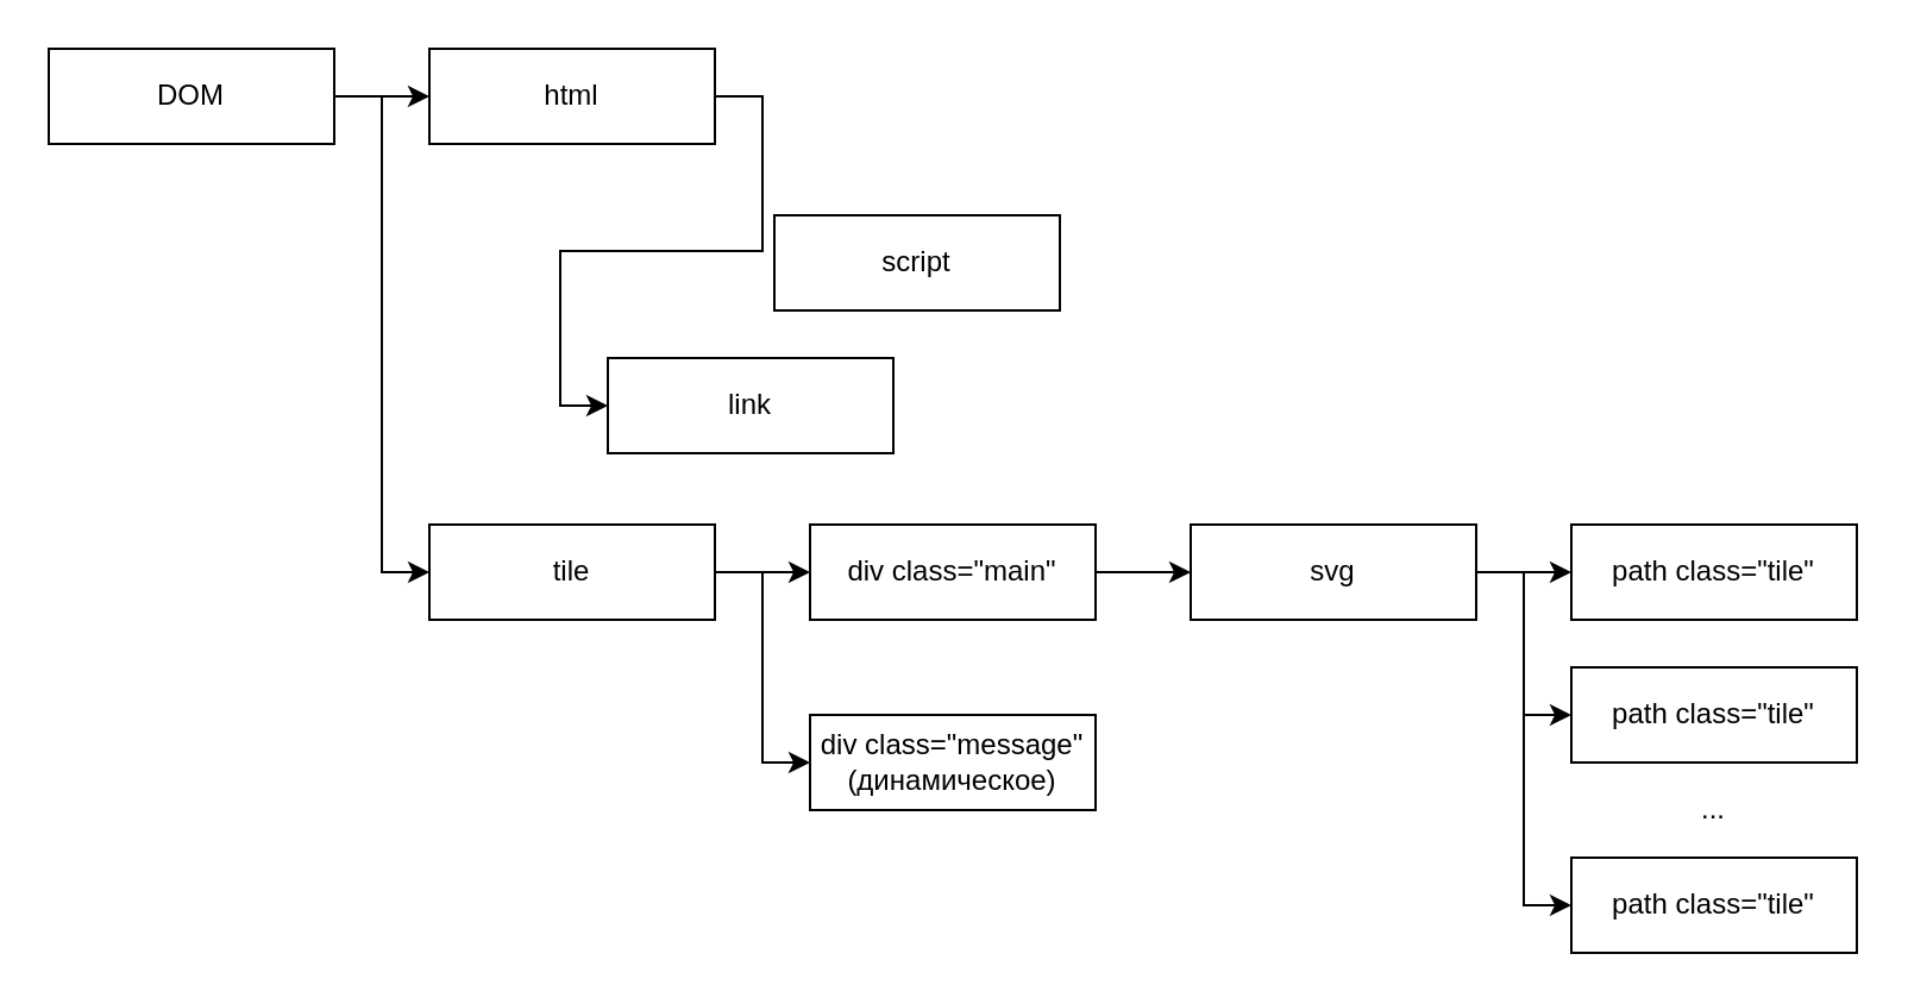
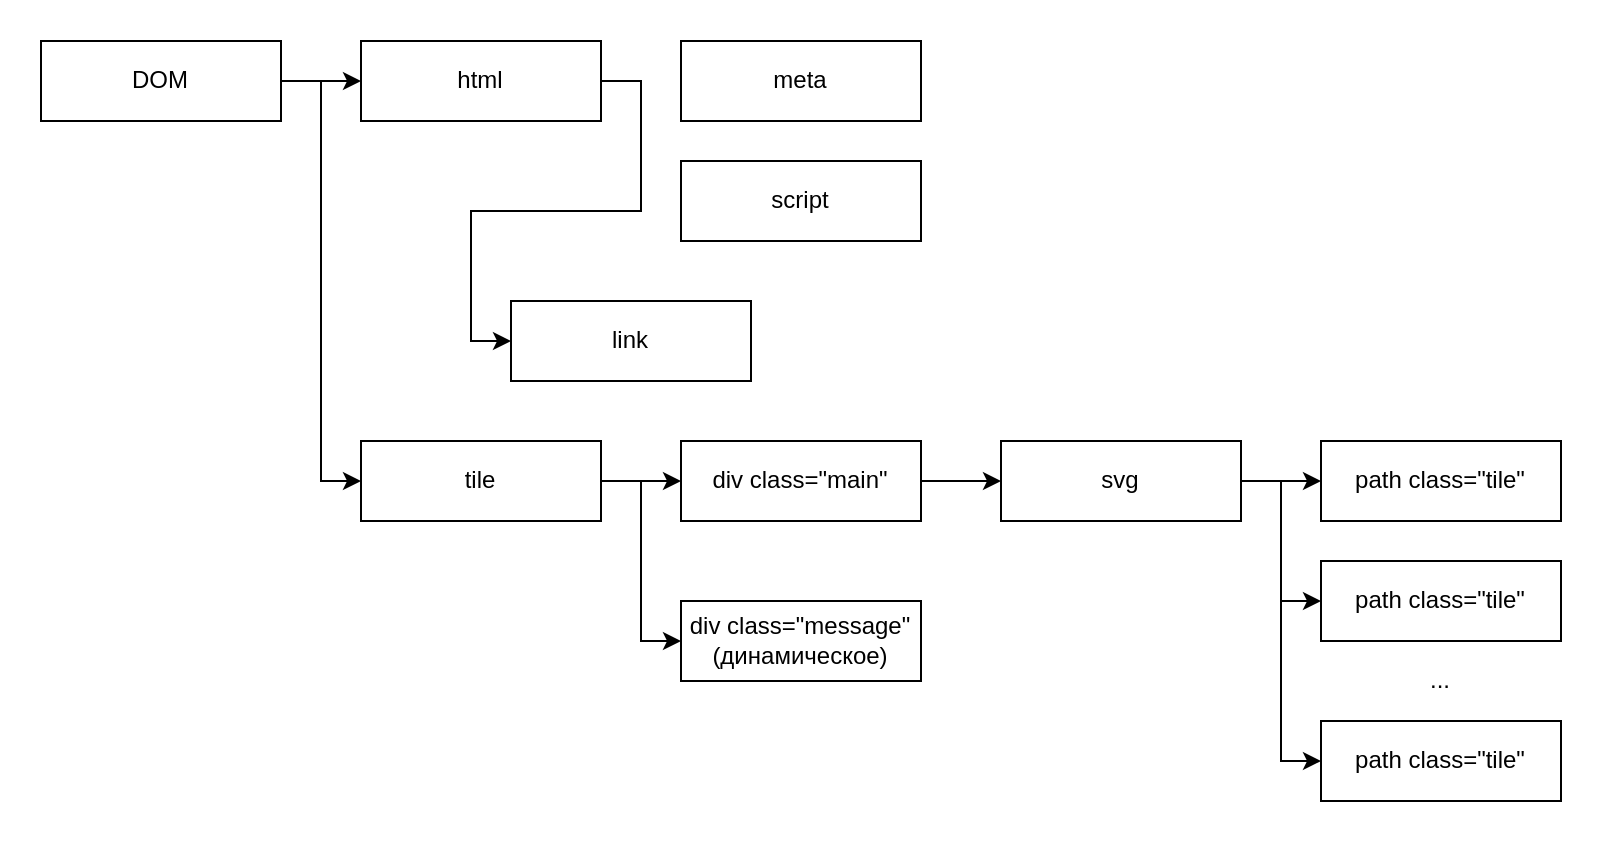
+ <mxCell id="7" value="meta" style="rounded=0;whiteSpace=wrap;html=1;" vertex="1" parent="1"><mxGeometry x="340" y="20" width="120" height="40" as="geometry" /></mxCell>
- <mxCell id="8" value="script" style="rounded=0;whiteSpace=wrap;html=1;" vertex="1" parent="1"><mxGeometry x="325" y="90" width="120" height="40" as="geometry" /></mxCell>
+ <mxCell id="8" value="script" style="rounded=0;whiteSpace=wrap;html=1;" vertex="1" parent="1"><mxGeometry x="340" y="80" width="120" height="40" as="geometry" /></mxCell>
